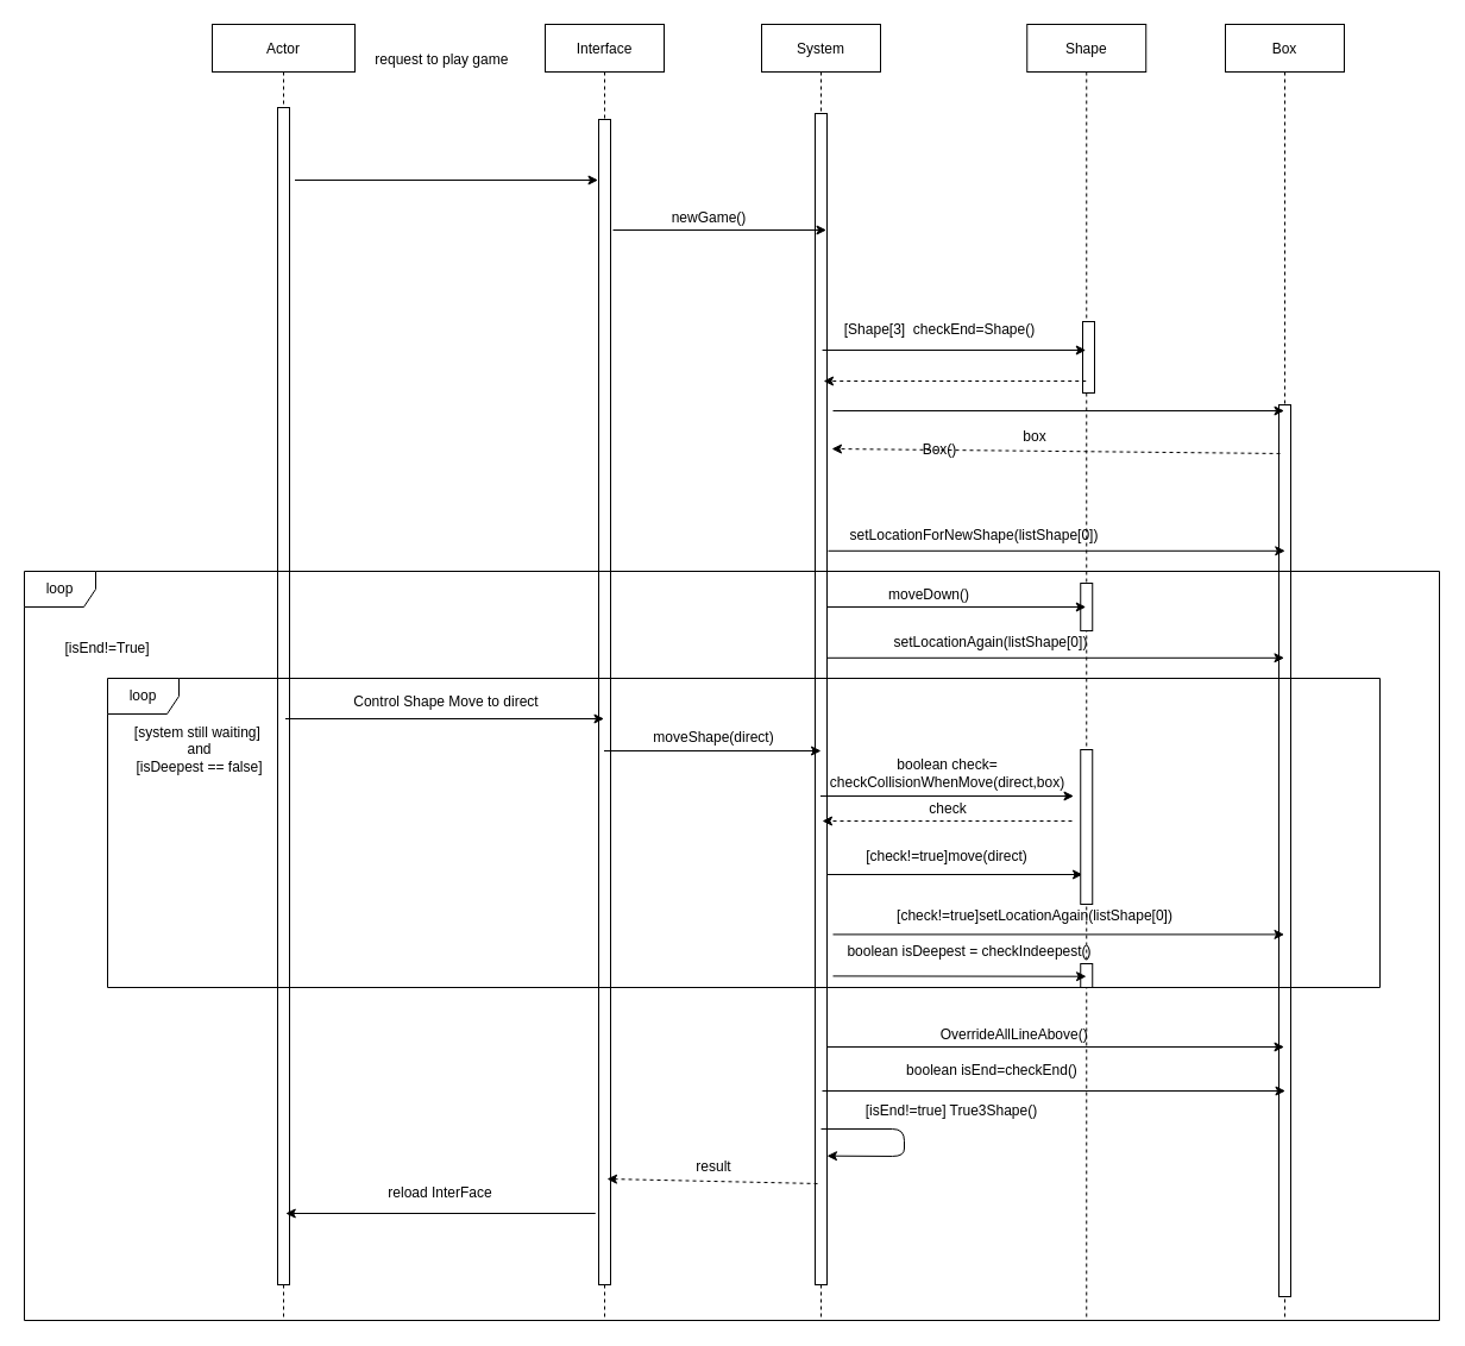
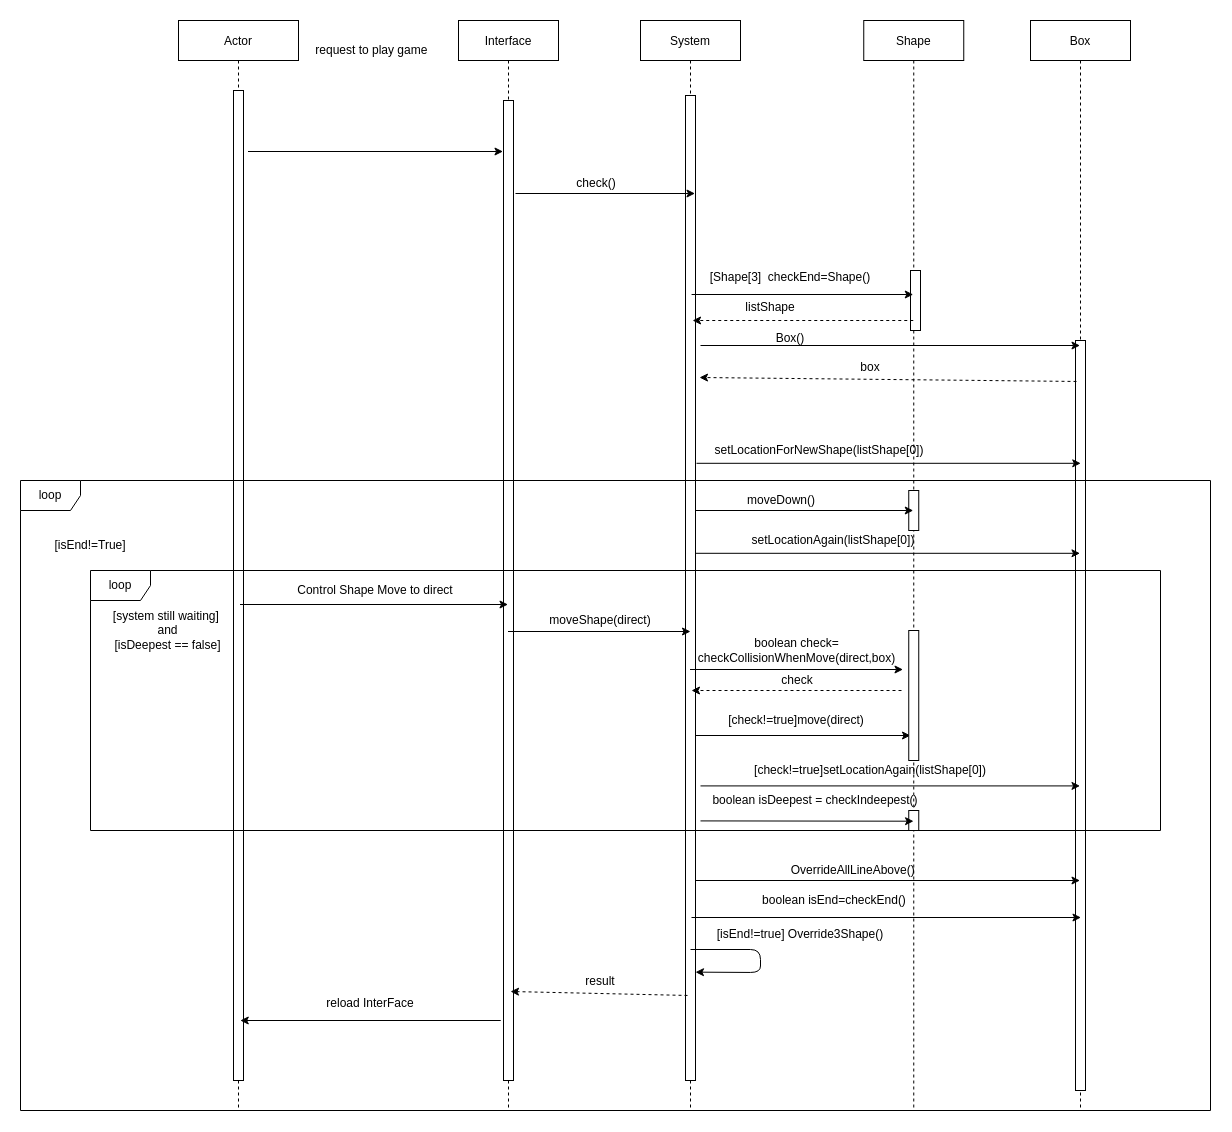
- <mxCell id="18" value="newGame()" style="text;html=1;strokeColor=none;fillColor=none;align=center;verticalAlign=middle;whiteSpace=wrap;rounded=0;" parent="1" vertex="1"><mxGeometry x="536" y="173" width="120" height="20" as="geometry" /></mxCell>
+ <mxCell id="18" value="check()" style="text;html=1;strokeColor=none;fillColor=none;align=center;verticalAlign=middle;whiteSpace=wrap;rounded=0;" parent="1" vertex="1"><mxGeometry x="536" y="173" width="120" height="20" as="geometry" /></mxCell>
+ <mxCell id="27" value="listShape" style="text;html=1;strokeColor=none;fillColor=none;align=center;verticalAlign=middle;whiteSpace=wrap;rounded=0;" parent="1" vertex="1"><mxGeometry x="750" y="297" width="40" height="20" as="geometry" /></mxCell>
- <mxCell id="23" value="Box()" style="text;html=1;strokeColor=none;fillColor=none;align=center;verticalAlign=middle;whiteSpace=wrap;rounded=0;" parent="1" vertex="1"><mxGeometry x="770" y="368" width="40" height="20" as="geometry" /></mxCell>
+ <mxCell id="23" value="Box()" style="text;html=1;strokeColor=none;fillColor=none;align=center;verticalAlign=middle;whiteSpace=wrap;rounded=0;" parent="1" vertex="1"><mxGeometry x="770" y="328" width="40" height="20" as="geometry" /></mxCell>
- <mxCell id="60" value="[isEnd!=true] True3Shape()" style="text;html=1;strokeColor=none;fillColor=none;align=center;verticalAlign=middle;whiteSpace=wrap;rounded=0;" parent="1" vertex="1"><mxGeometry x="700" y="924" width="200" height="20" as="geometry" /></mxCell>
+ <mxCell id="60" value="[isEnd!=true] Override3Shape()" style="text;html=1;strokeColor=none;fillColor=none;align=center;verticalAlign=middle;whiteSpace=wrap;rounded=0;" parent="1" vertex="1"><mxGeometry x="700" y="924" width="200" height="20" as="geometry" /></mxCell>
